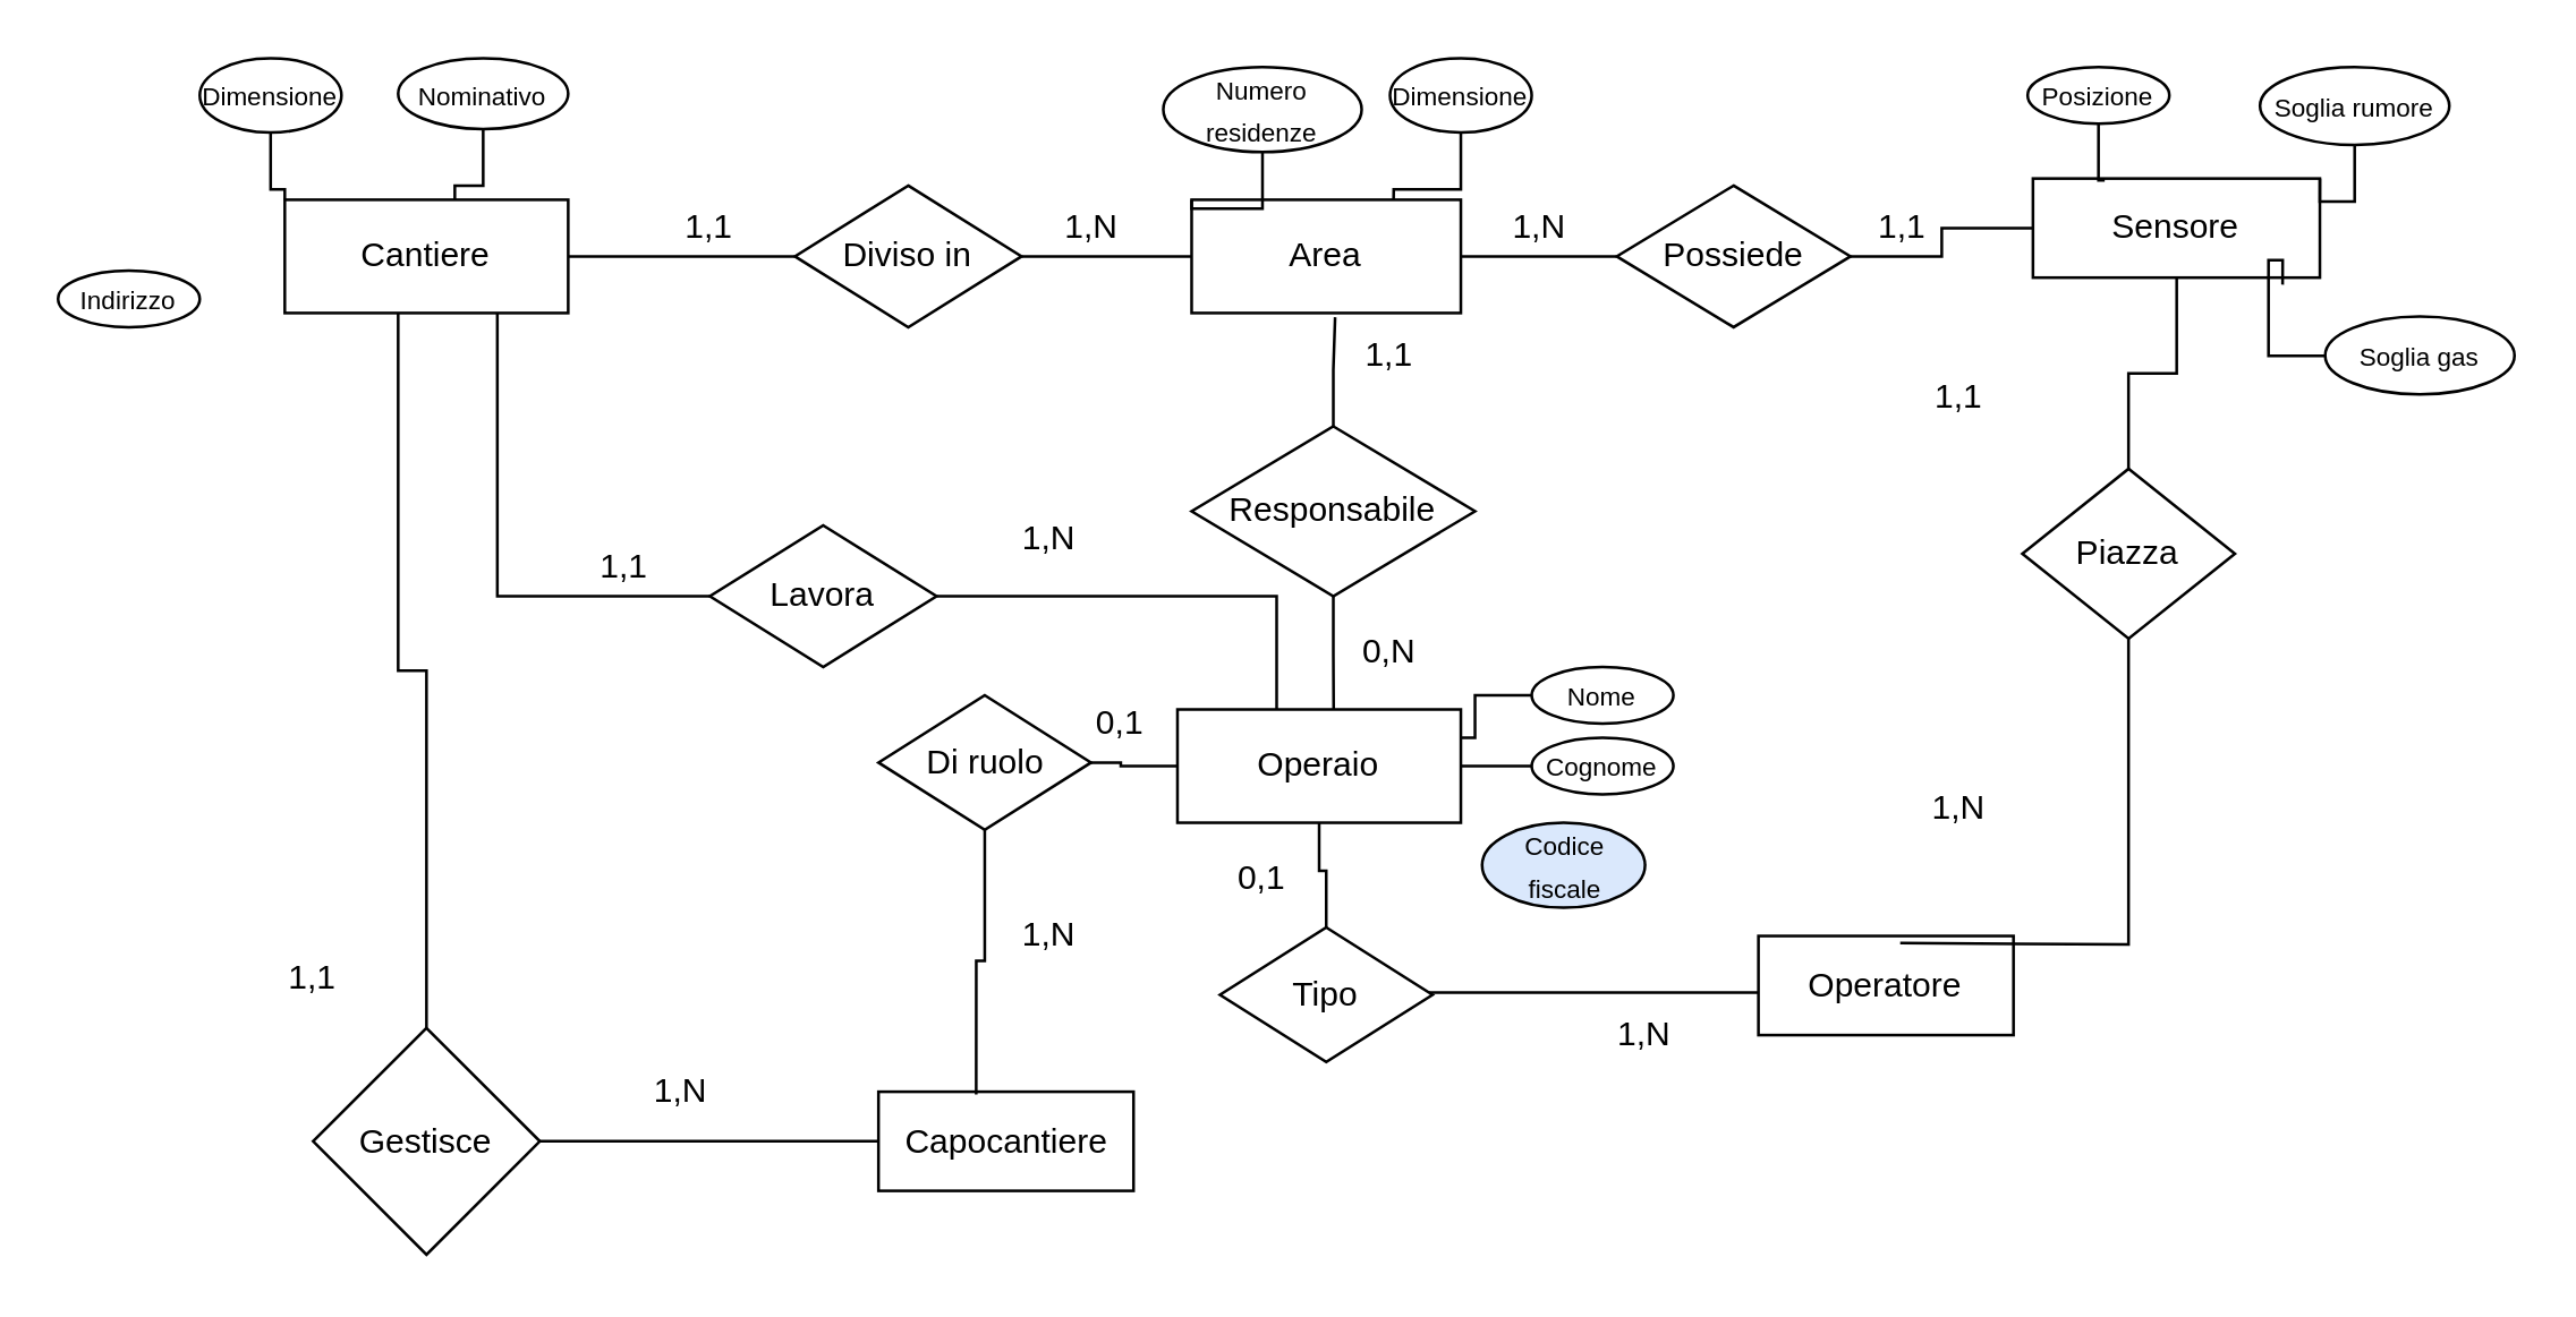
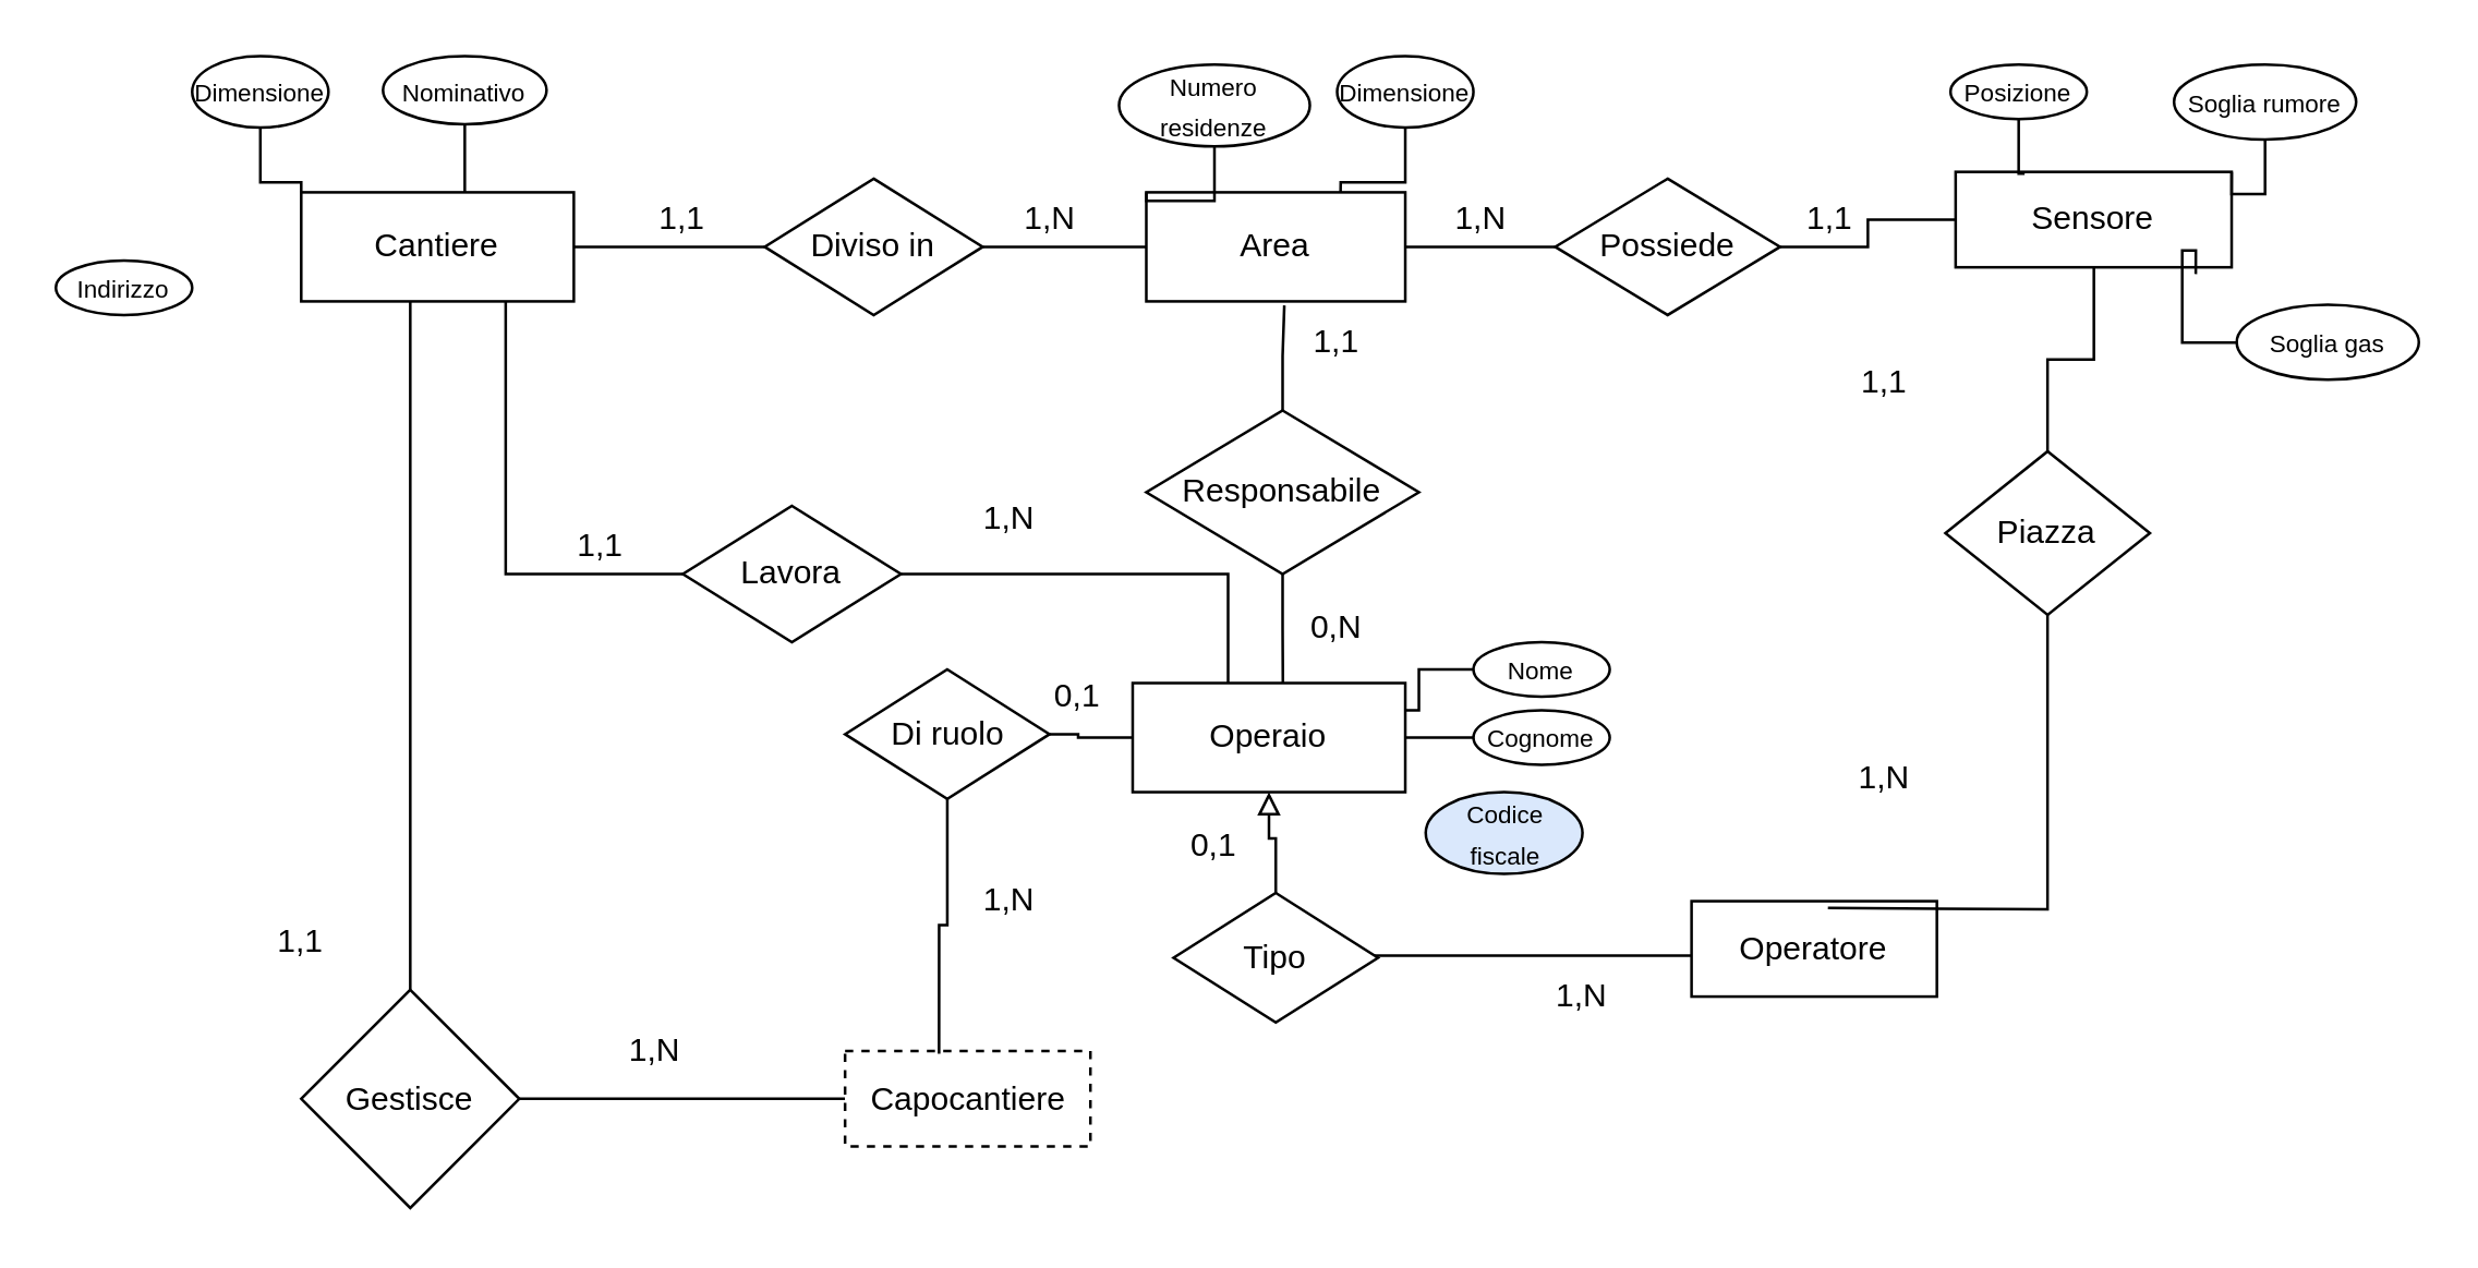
- <mxCell id="3" value="Cantiere" style="rounded=0;whiteSpace=wrap;html=1;" parent="1" vertex="1"><mxGeometry x="100" y="70" width="100" height="40" as="geometry" /></mxCell>
+ <mxCell id="3" value="Cantiere" style="rounded=0;whiteSpace=wrap;html=1;" parent="1" vertex="1"><mxGeometry x="110" y="70" width="100" height="40" as="geometry" /></mxCell>
- <mxCell id="65" style="edgeStyle=orthogonalEdgeStyle;rounded=0;orthogonalLoop=1;jettySize=auto;html=1;entryX=0.5;entryY=1;entryDx=0;entryDy=0;endArrow=none;endFill=0;" edge="1" parent="1" source="66" target="8"><mxGeometry relative="1" as="geometry" /></mxCell>
+ <mxCell id="65" style="edgeStyle=orthogonalEdgeStyle;rounded=0;orthogonalLoop=1;jettySize=auto;html=1;entryX=0.5;entryY=1;entryDx=0;entryDy=0;endArrow=block;endFill=0;" edge="1" parent="1" source="66" target="8"><mxGeometry relative="1" as="geometry" /></mxCell>
- <mxCell id="15" value="Capocantiere" style="whiteSpace=wrap;html=1;rounded=0;" parent="1" vertex="1"><mxGeometry x="309.5" y="385" width="90" height="35" as="geometry" /></mxCell>
+ <mxCell id="15" value="Capocantiere" style="whiteSpace=wrap;html=1;rounded=0;dashed=1;" parent="1" vertex="1"><mxGeometry x="309.5" y="385" width="90" height="35" as="geometry" /></mxCell>
